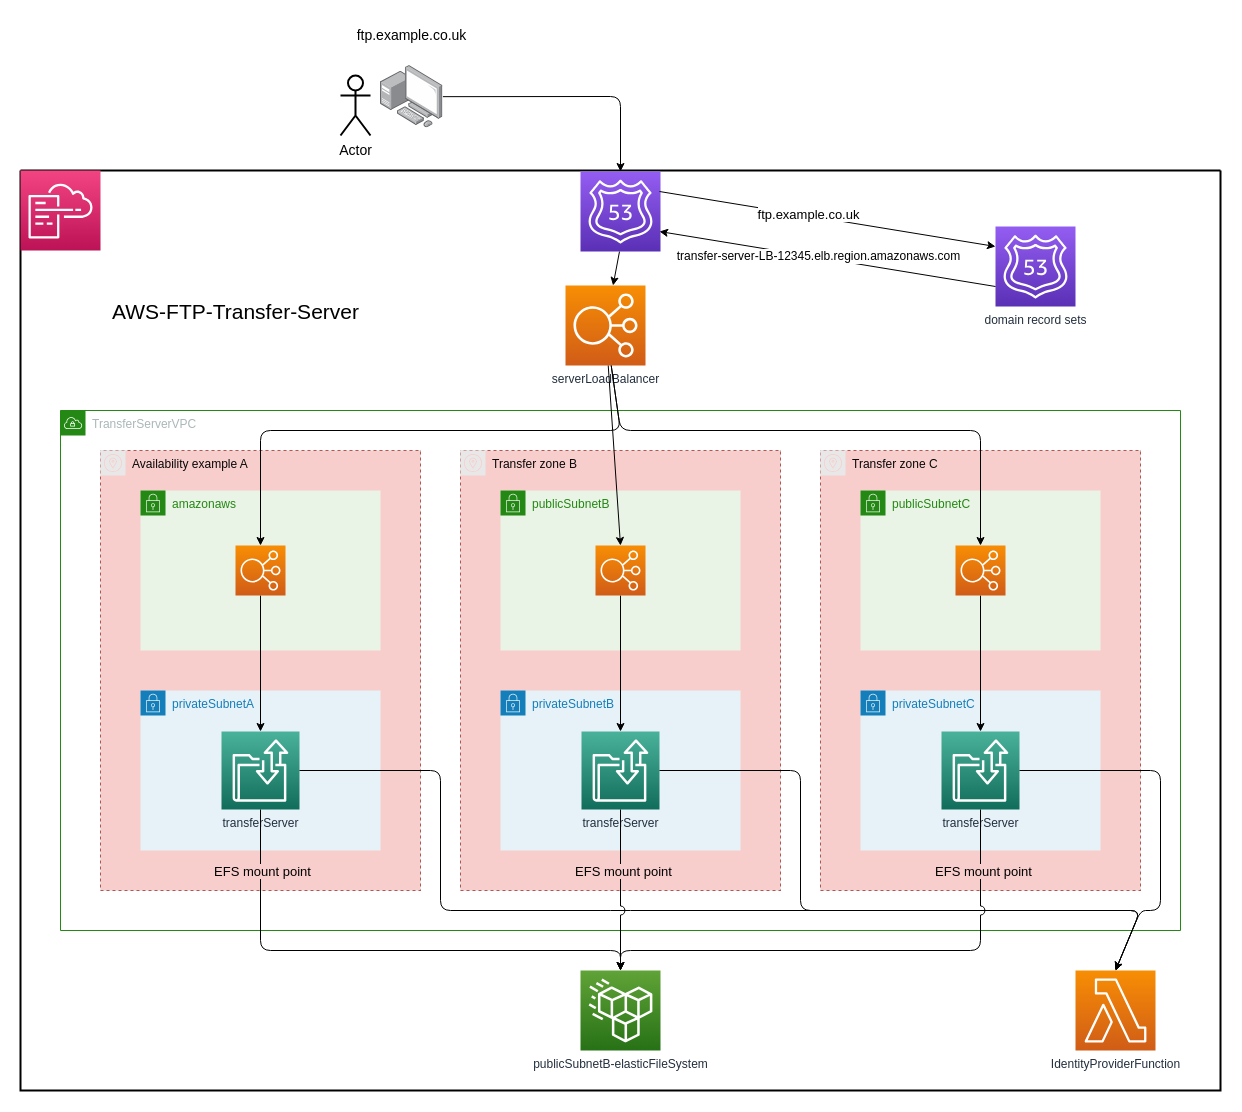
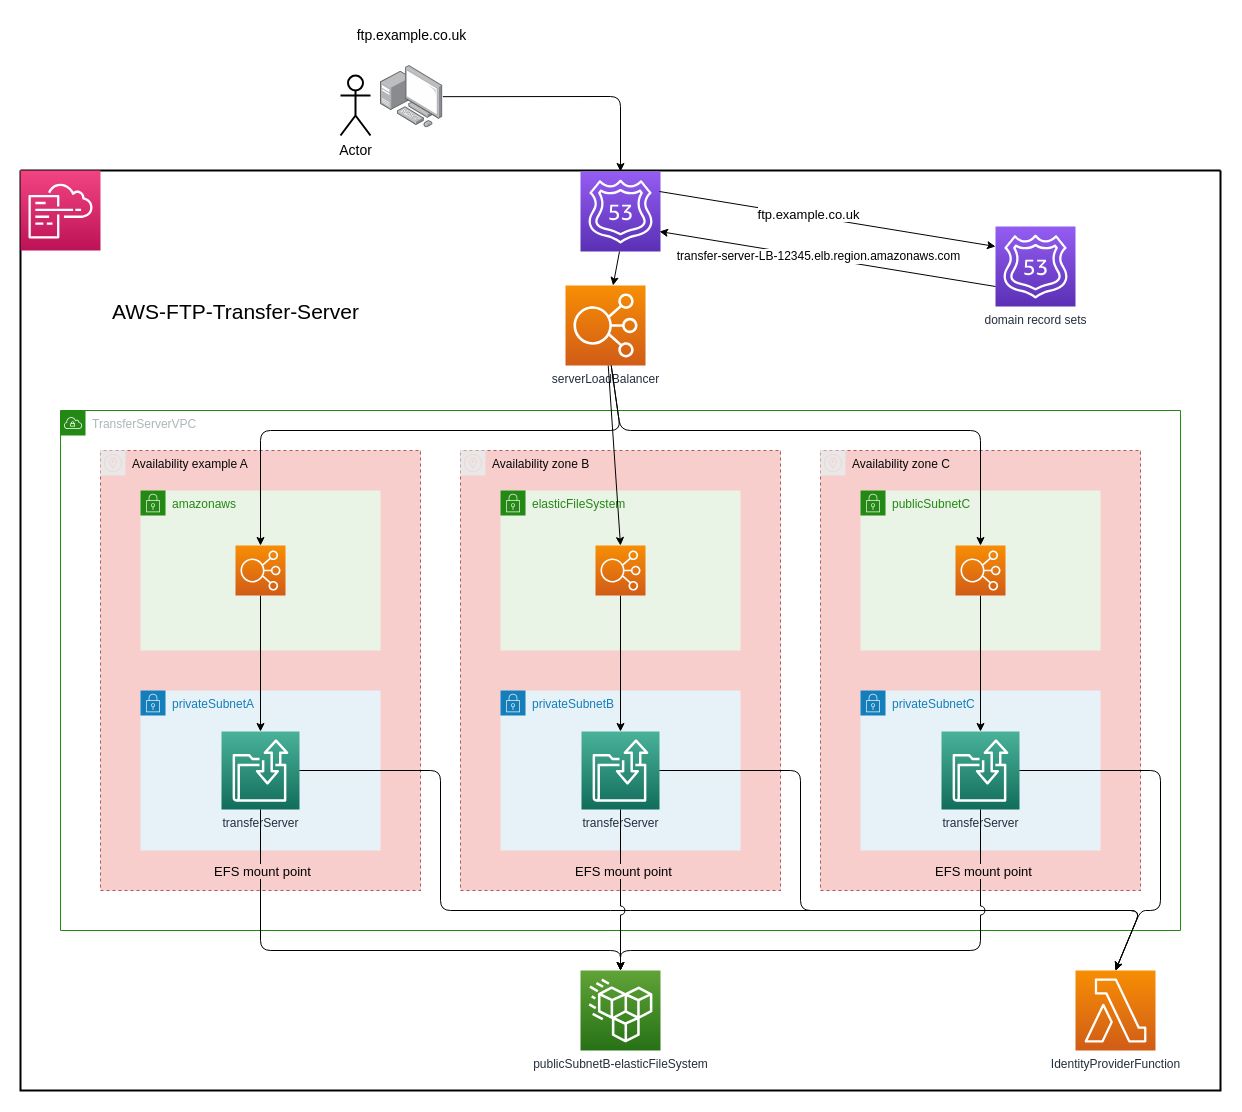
- <mxCell id="17" value="&lt;font color=&quot;#080808&quot;&gt;Transfer zone B&lt;/font&gt;" style="sketch=0;outlineConnect=0;gradientColor=none;html=1;whiteSpace=wrap;fontSize=12;fontStyle=0;shape=mxgraph.aws4.group;grIcon=mxgraph.aws4.group_availability_zone;strokeColor=#E8E8E8;fillColor=none;verticalAlign=top;align=left;spacingLeft=30;fontColor=#E8E8E8;dashed=1;container=0;" parent="16" vertex="1"><mxGeometry width="320" height="440.0" as="geometry" /></mxCell>
+ <mxCell id="17" value="&lt;font color=&quot;#080808&quot;&gt;Availability zone B&lt;/font&gt;" style="sketch=0;outlineConnect=0;gradientColor=none;html=1;whiteSpace=wrap;fontSize=12;fontStyle=0;shape=mxgraph.aws4.group;grIcon=mxgraph.aws4.group_availability_zone;strokeColor=#E8E8E8;fillColor=none;verticalAlign=top;align=left;spacingLeft=30;fontColor=#E8E8E8;dashed=1;container=0;" parent="16" vertex="1"><mxGeometry width="320" height="440.0" as="geometry" /></mxCell>
- <mxCell id="25" value="&lt;font color=&quot;#080808&quot;&gt;Transfer zone C&lt;br&gt;&lt;/font&gt;" style="sketch=0;outlineConnect=0;gradientColor=none;html=1;whiteSpace=wrap;fontSize=12;fontStyle=0;shape=mxgraph.aws4.group;grIcon=mxgraph.aws4.group_availability_zone;strokeColor=#E8E8E8;fillColor=none;verticalAlign=top;align=left;spacingLeft=30;fontColor=#E8E8E8;dashed=1;container=0;" vertex="1" parent="24"><mxGeometry width="320" height="440.0" as="geometry" /></mxCell>
+ <mxCell id="25" value="&lt;font color=&quot;#080808&quot;&gt;Availability zone C&lt;br&gt;&lt;/font&gt;" style="sketch=0;outlineConnect=0;gradientColor=none;html=1;whiteSpace=wrap;fontSize=12;fontStyle=0;shape=mxgraph.aws4.group;grIcon=mxgraph.aws4.group_availability_zone;strokeColor=#E8E8E8;fillColor=none;verticalAlign=top;align=left;spacingLeft=30;fontColor=#E8E8E8;dashed=1;container=0;" vertex="1" parent="24"><mxGeometry width="320" height="440.0" as="geometry" /></mxCell>
- <mxCell id="18" value="publicSubnetB" style="points=[[0,0],[0.25,0],[0.5,0],[0.75,0],[1,0],[1,0.25],[1,0.5],[1,0.75],[1,1],[0.75,1],[0.5,1],[0.25,1],[0,1],[0,0.75],[0,0.5],[0,0.25]];outlineConnect=0;gradientColor=none;html=1;whiteSpace=wrap;fontSize=12;fontStyle=0;container=0;pointerEvents=0;collapsible=0;recursiveResize=0;shape=mxgraph.aws4.group;grIcon=mxgraph.aws4.group_security_group;grStroke=0;strokeColor=#248814;fillColor=#E9F3E6;verticalAlign=top;align=left;spacingLeft=30;fontColor=#248814;dashed=0;" parent="16" vertex="1"><mxGeometry x="40" y="40" width="240" height="160" as="geometry" /></mxCell>
+ <mxCell id="18" value="elasticFileSystem" style="points=[[0,0],[0.25,0],[0.5,0],[0.75,0],[1,0],[1,0.25],[1,0.5],[1,0.75],[1,1],[0.75,1],[0.5,1],[0.25,1],[0,1],[0,0.75],[0,0.5],[0,0.25]];outlineConnect=0;gradientColor=none;html=1;whiteSpace=wrap;fontSize=12;fontStyle=0;container=0;pointerEvents=0;collapsible=0;recursiveResize=0;shape=mxgraph.aws4.group;grIcon=mxgraph.aws4.group_security_group;grStroke=0;strokeColor=#248814;fillColor=#E9F3E6;verticalAlign=top;align=left;spacingLeft=30;fontColor=#248814;dashed=0;" parent="16" vertex="1"><mxGeometry x="40" y="40" width="240" height="160" as="geometry" /></mxCell>
